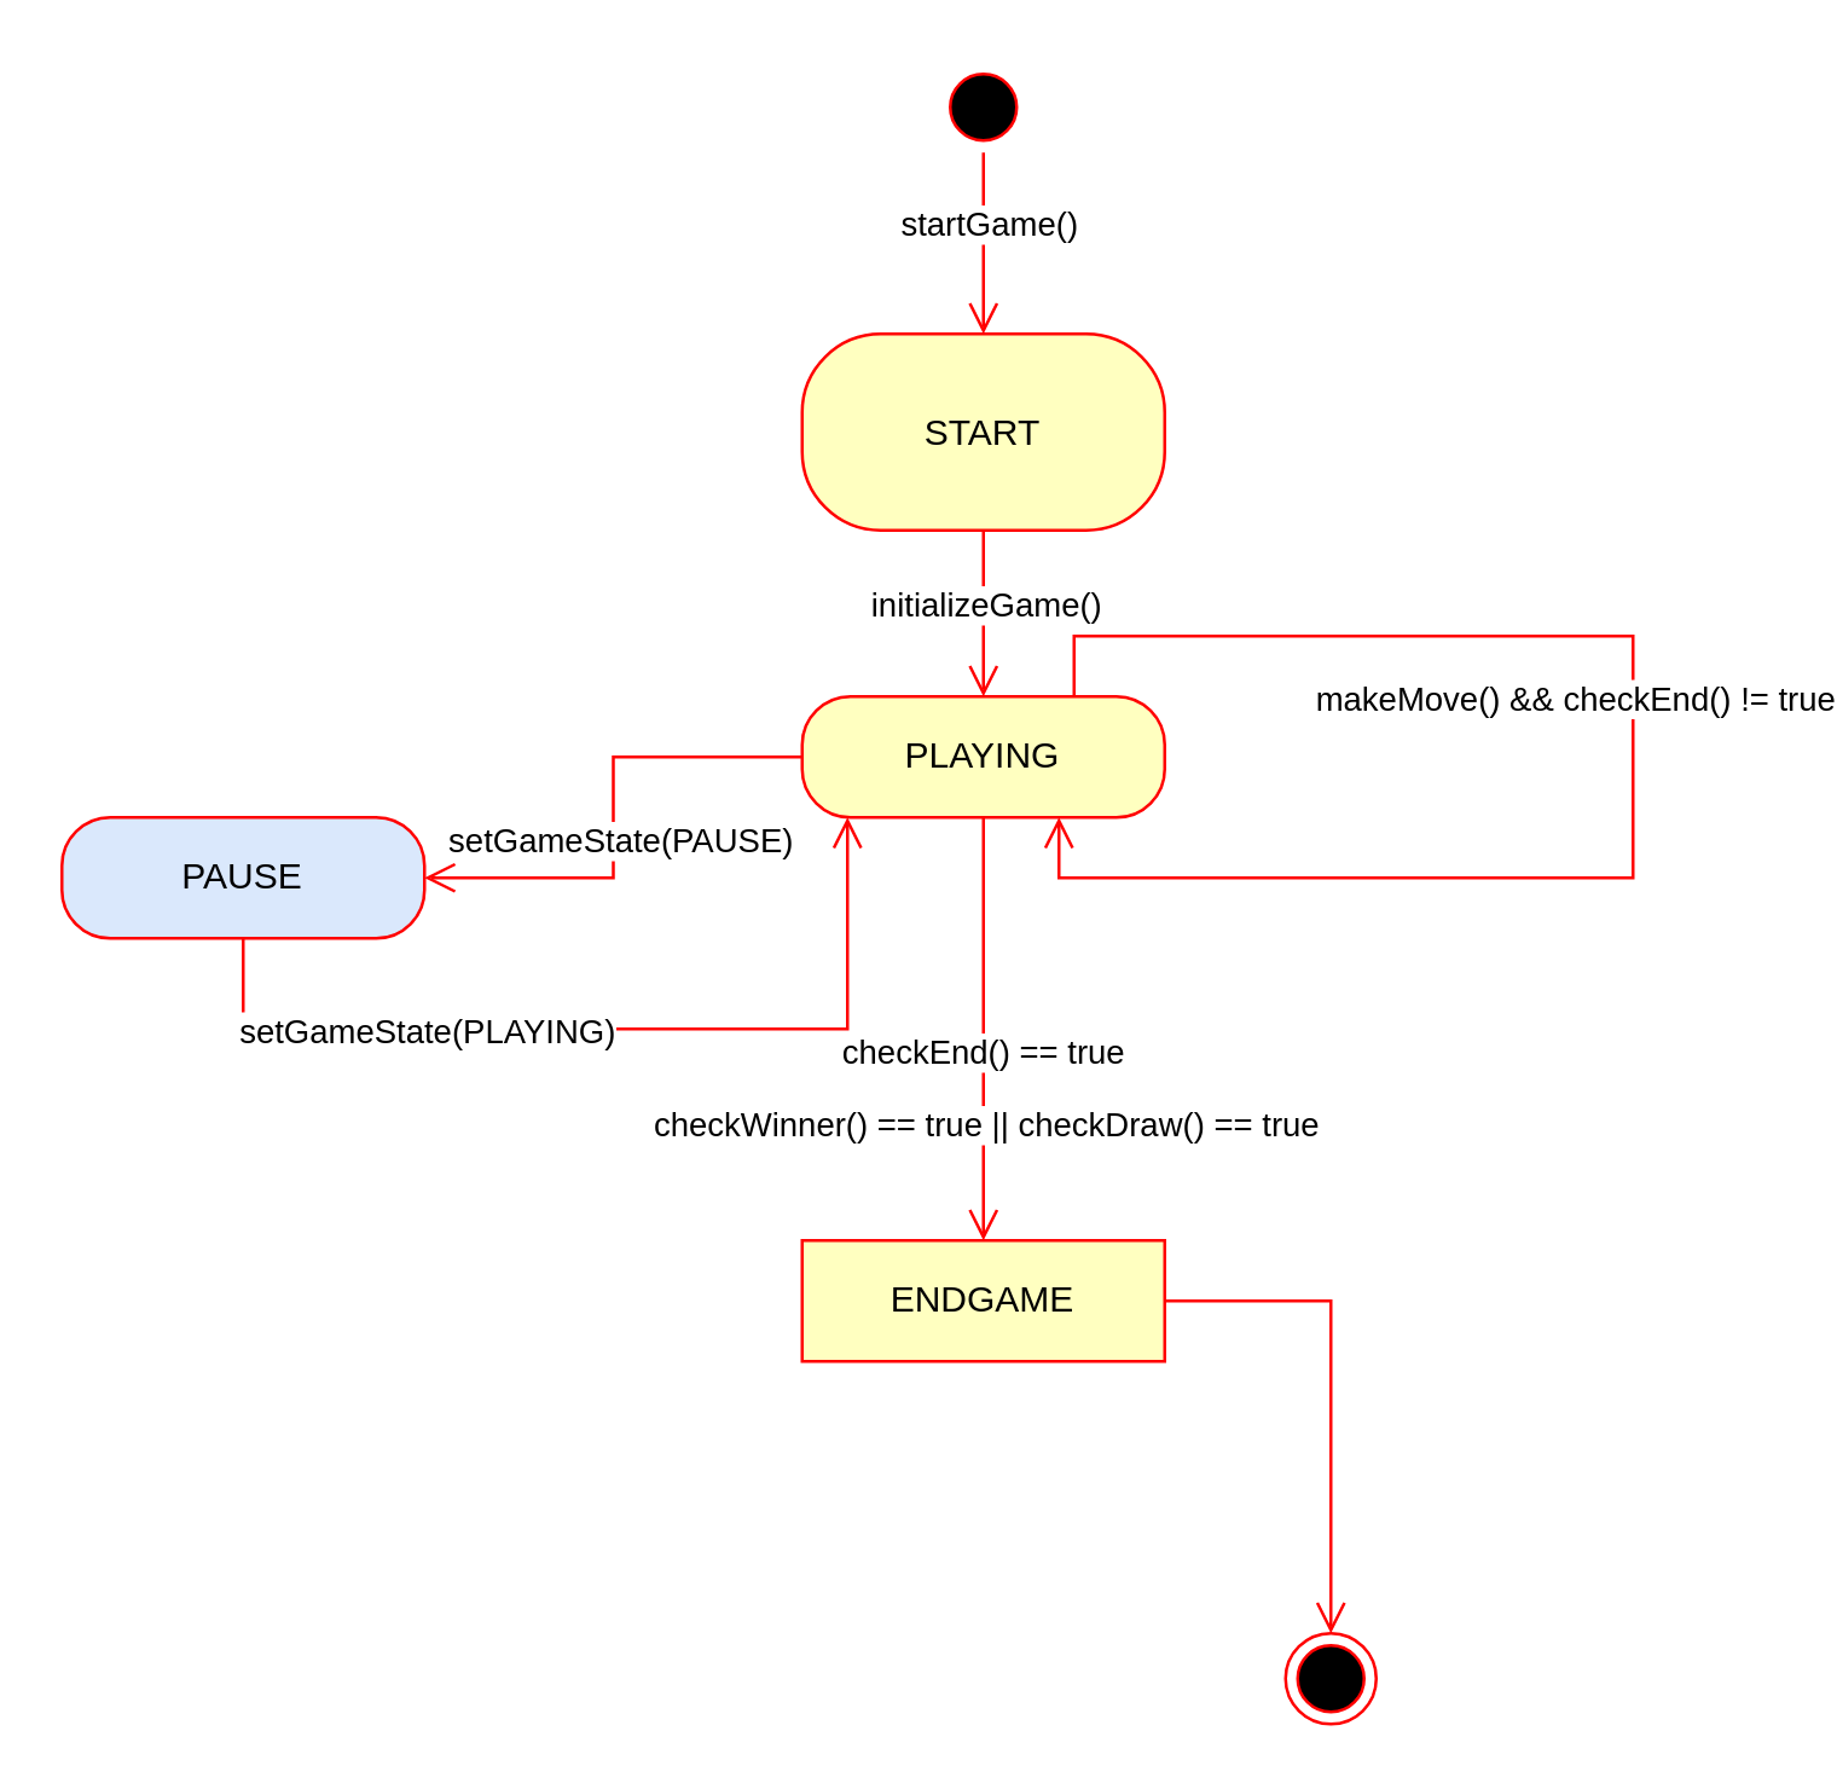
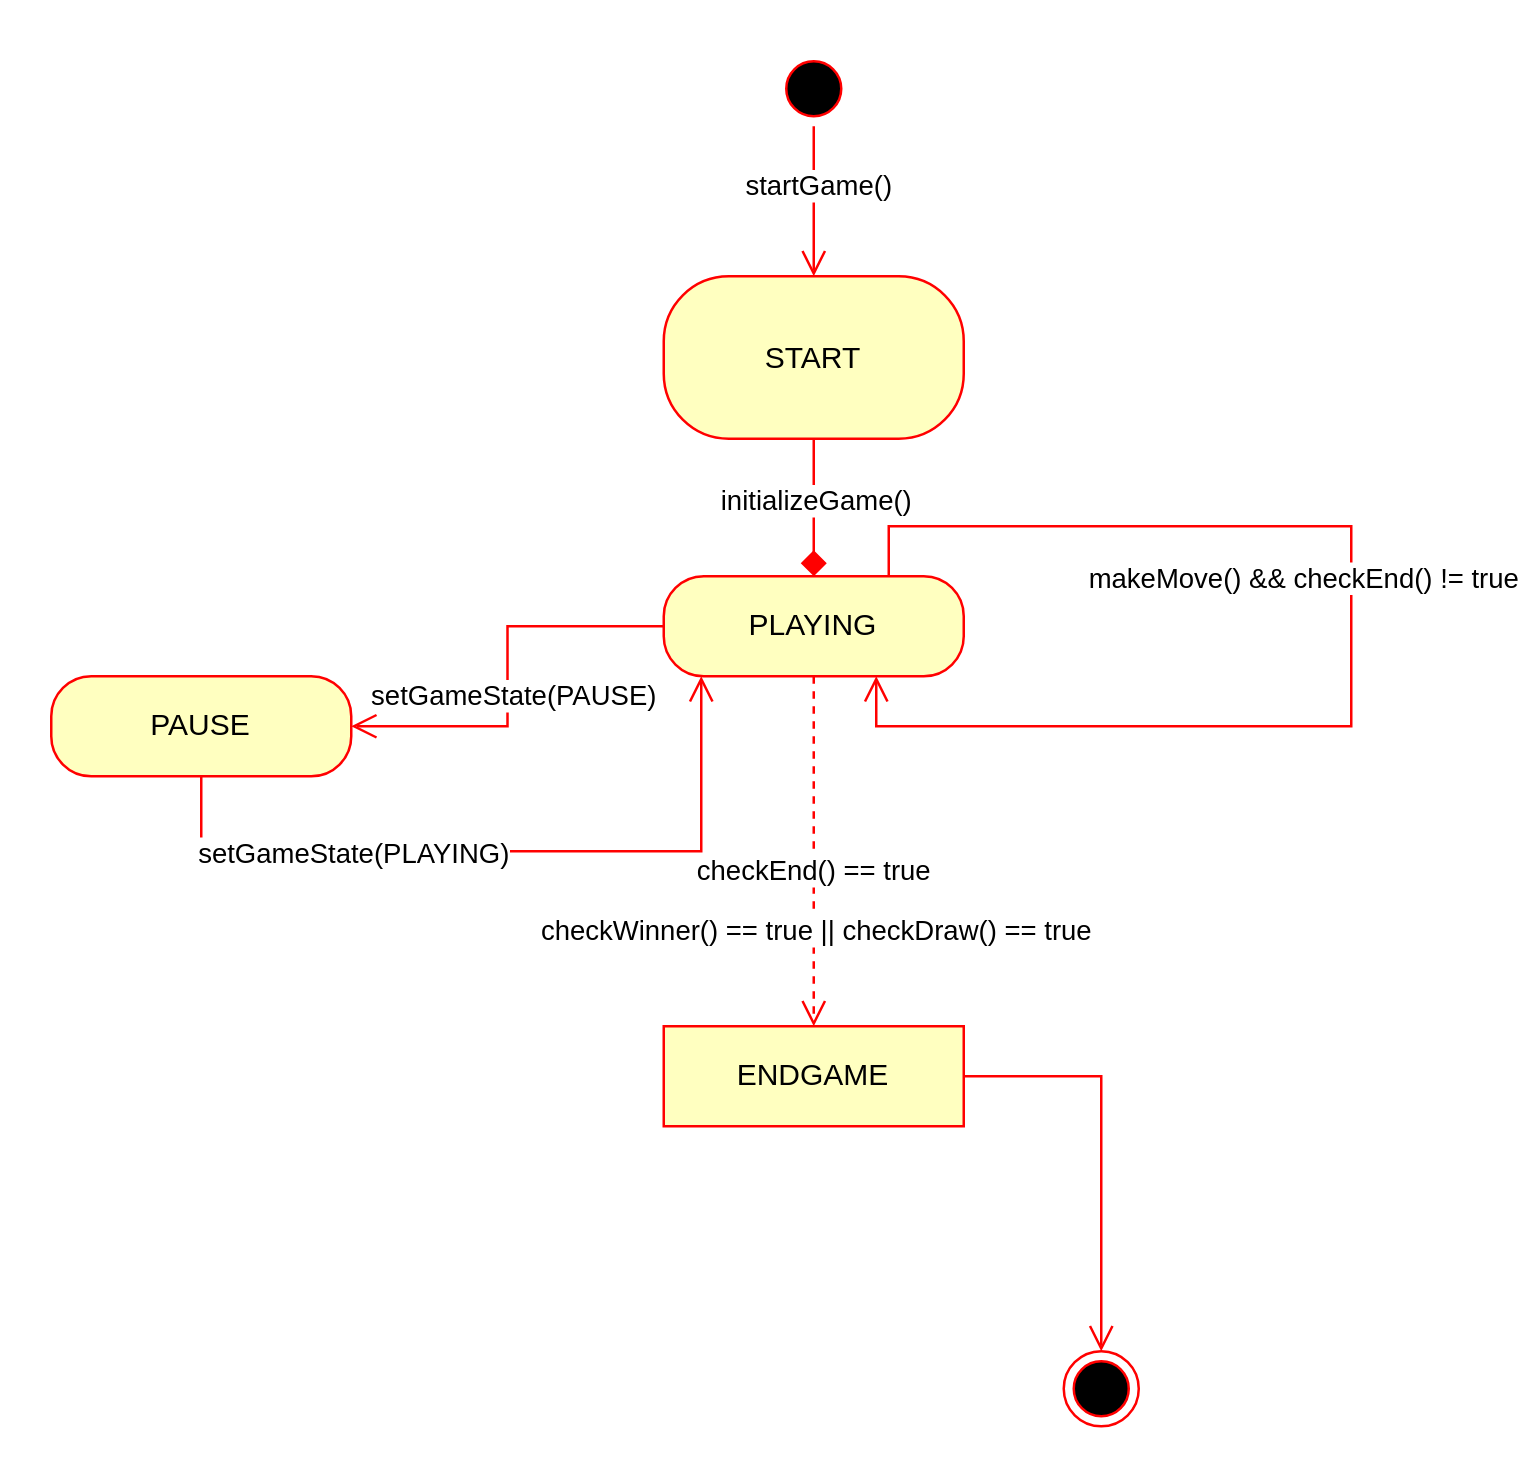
- <mxCell id="6" value="" style="edgeStyle=orthogonalEdgeStyle;html=1;verticalAlign=bottom;endArrow=open;endSize=8;strokeColor=#ff0000;rounded=0;" edge="1" source="5" parent="1" target="8"><mxGeometry relative="1" as="geometry"><mxPoint x="325" y="250" as="targetPoint" /></mxGeometry></mxCell>
+ <mxCell id="6" value="" style="edgeStyle=orthogonalEdgeStyle;html=1;verticalAlign=bottom;endArrow=diamond;endSize=8;strokeColor=#ff0000;rounded=0;" edge="1" source="5" parent="1" target="8"><mxGeometry relative="1" as="geometry"><mxPoint x="325" y="250" as="targetPoint" /></mxGeometry></mxCell>
- <mxCell id="11" value="PAUSE" style="rounded=1;whiteSpace=wrap;html=1;arcSize=40;fontColor=#000000;fillColor=#dae8fc;strokeColor=#ff0000;" vertex="1" parent="1"><mxGeometry x="20" y="270" width="120" height="40" as="geometry" /></mxCell>
+ <mxCell id="11" value="PAUSE" style="rounded=1;whiteSpace=wrap;html=1;arcSize=40;fontColor=#000000;fillColor=#ffffc0;strokeColor=#ff0000;" vertex="1" parent="1"><mxGeometry x="20" y="270" width="120" height="40" as="geometry" /></mxCell>
- <mxCell id="17" value="" style="edgeStyle=orthogonalEdgeStyle;html=1;verticalAlign=bottom;endArrow=open;endSize=8;strokeColor=#ff0000;rounded=0;" edge="1" parent="1" source="8" target="14"><mxGeometry relative="1" as="geometry"><mxPoint x="230" y="340" as="targetPoint" /><mxPoint x="335" y="280" as="sourcePoint" /></mxGeometry></mxCell>
+ <mxCell id="17" value="" style="edgeStyle=orthogonalEdgeStyle;html=1;verticalAlign=bottom;endArrow=open;endSize=8;strokeColor=#ff0000;rounded=0;dashed=1;" edge="1" parent="1" source="8" target="14"><mxGeometry relative="1" as="geometry"><mxPoint x="230" y="340" as="targetPoint" /><mxPoint x="335" y="280" as="sourcePoint" /></mxGeometry></mxCell>
